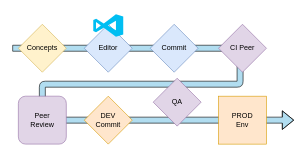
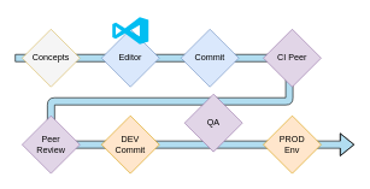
- <mxCell id="3" value="Concepts" style="rhombus;whiteSpace=wrap;html=1;fillColor=#fff2cc;strokeColor=#d6b656;" vertex="1" parent="1"><mxGeometry x="30" y="40" width="80" height="80" as="geometry" /></mxCell>
+ <mxCell id="3" value="Concepts" style="rhombus;whiteSpace=wrap;html=1;fillColor=#f5f5f5;strokeColor=#d6b656;" vertex="1" parent="1"><mxGeometry x="30" y="40" width="80" height="80" as="geometry" /></mxCell>
- <mxCell id="13" value="Peer&lt;br&gt;Review" style="whiteSpace=wrap;html=1;fillColor=#e1d5e7;strokeColor=#9673a6;rounded=1;" vertex="1" parent="1"><mxGeometry x="30" y="160" width="80" height="80" as="geometry" /></mxCell>
+ <mxCell id="13" value="Peer&lt;br&gt;Review" style="rhombus;whiteSpace=wrap;html=1;fillColor=#e1d5e7;strokeColor=#9673a6;" vertex="1" parent="1"><mxGeometry x="30" y="160" width="80" height="80" as="geometry" /></mxCell>
- <mxCell id="8" value="PROD&lt;br&gt;Env" style="whiteSpace=wrap;html=1;fillColor=#ffe6cc;strokeColor=#d79b00;rounded=0;" vertex="1" parent="1"><mxGeometry x="364" y="160" width="80" height="80" as="geometry" /></mxCell>
+ <mxCell id="8" value="PROD&lt;br&gt;Env" style="rhombus;whiteSpace=wrap;html=1;fillColor=#ffe6cc;strokeColor=#d79b00;" vertex="1" parent="1"><mxGeometry x="364" y="160" width="80" height="80" as="geometry" /></mxCell>
